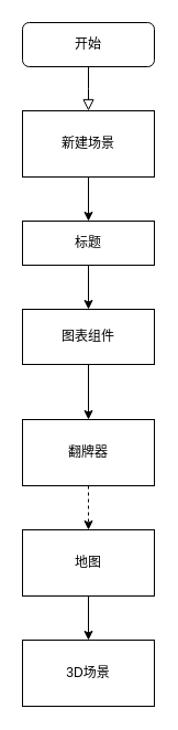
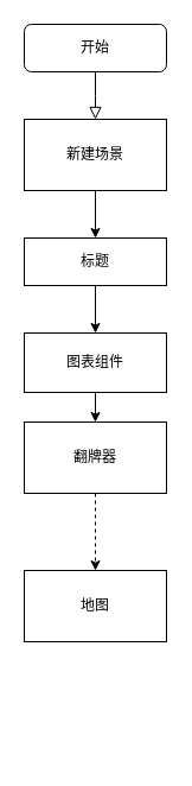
- <mxCell id="9" value="翻牌器" style="rounded=0;whiteSpace=wrap;html=1;" vertex="1" parent="1"><mxGeometry x="20" y="380" width="120" height="60" as="geometry" /></mxCell>
+ <mxCell id="9" value="翻牌器" style="rounded=0;whiteSpace=wrap;html=1;" vertex="1" parent="1"><mxGeometry x="20" y="355" width="120" height="60" as="geometry" /></mxCell>
- <mxCell id="10" value="" style="edgeStyle=none;rounded=0;orthogonalLoop=1;jettySize=auto;html=1;" edge="1" parent="1" source="11" target="12"><mxGeometry relative="1" as="geometry" /></mxCell>
- <mxCell id="12" value="3D场景" style="rounded=0;whiteSpace=wrap;html=1;" vertex="1" parent="1"><mxGeometry x="20" y="580" width="120" height="60" as="geometry" /></mxCell>
